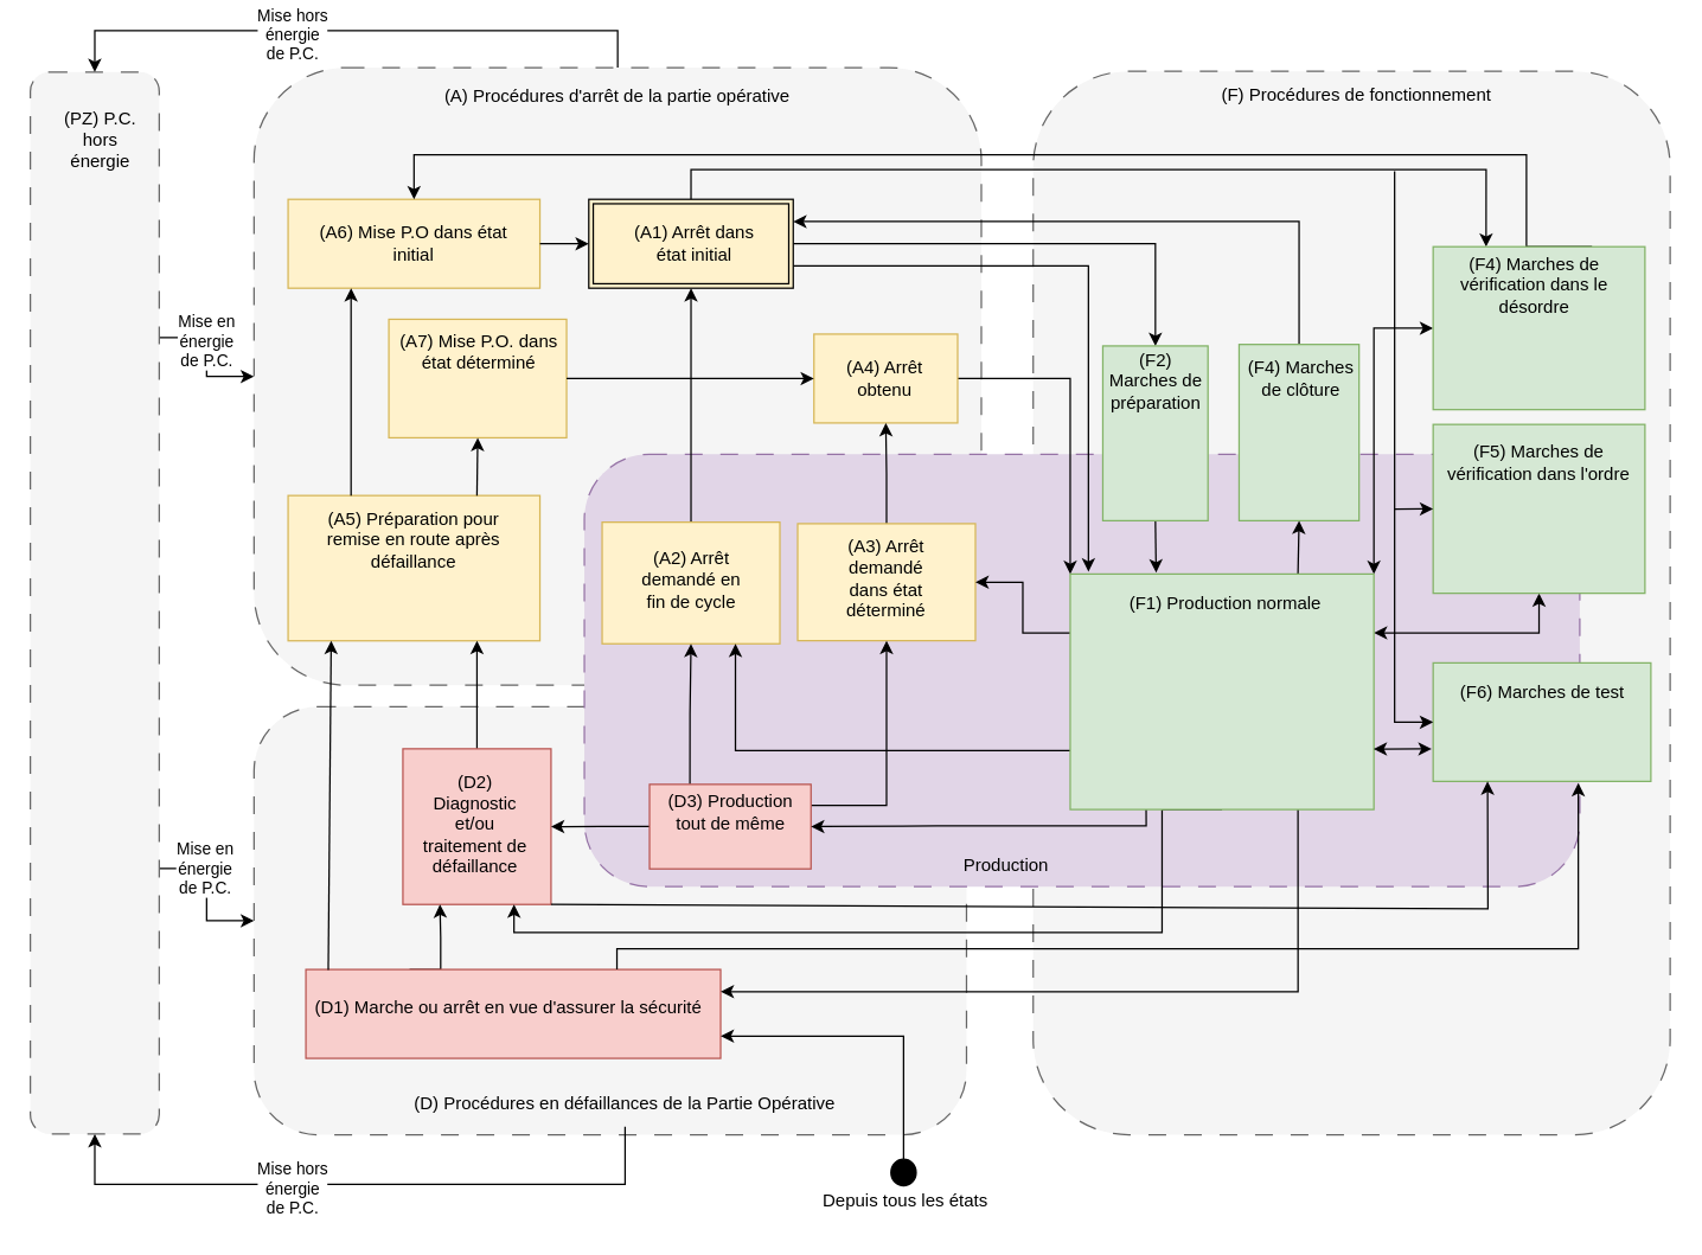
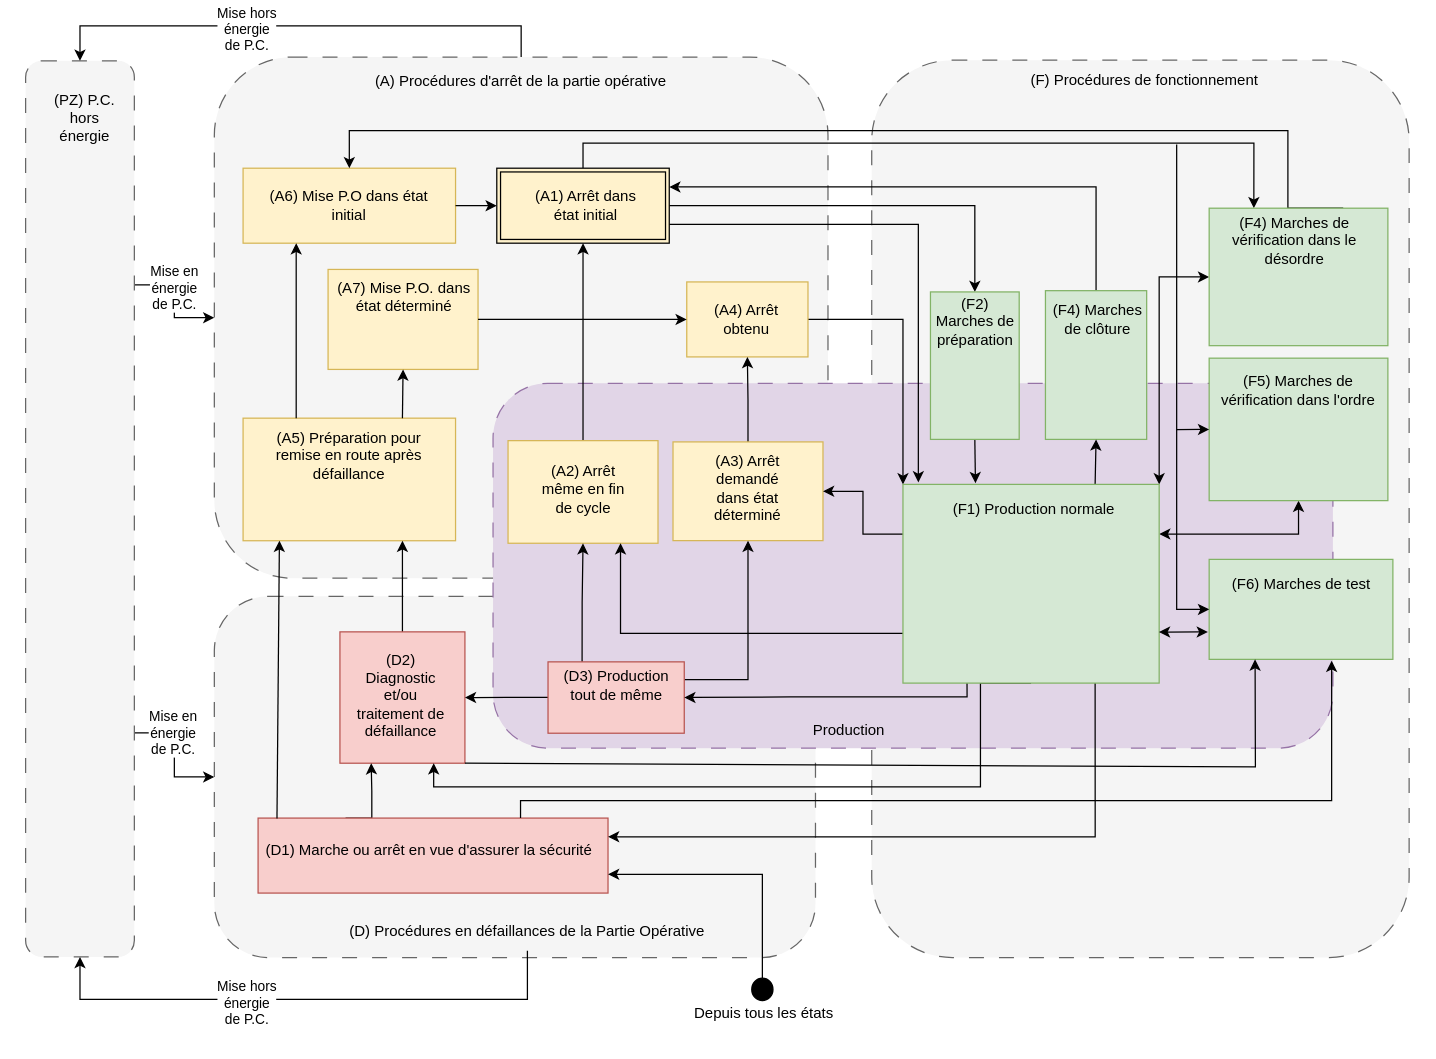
- <mxCell id="35" value="(A2) Arrêt demandé en fin de cycle" style="text;html=1;strokeColor=none;fillColor=none;align=center;verticalAlign=middle;whiteSpace=wrap;rounded=0;" parent="1" vertex="1"><mxGeometry x="428" y="375.91" width="77" height="30" as="geometry" /></mxCell>
+ <mxCell id="35" value="(A2) Arrêt même en fin de cycle" style="text;html=1;strokeColor=none;fillColor=none;align=center;verticalAlign=middle;whiteSpace=wrap;rounded=0;" parent="1" vertex="1"><mxGeometry x="428" y="375.91" width="77" height="30" as="geometry" /></mxCell>
